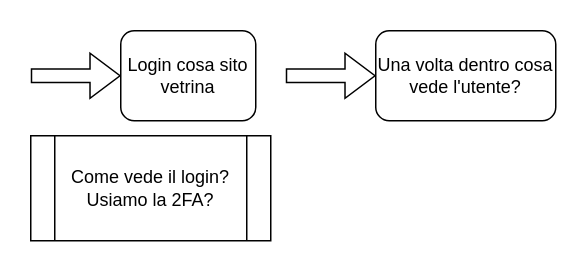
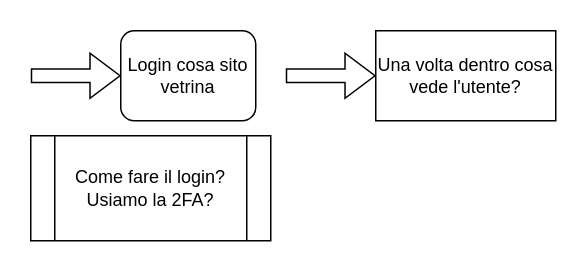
- <mxCell id="6" value="Una volta dentro cosa vede l'utente?" style="rounded=1;whiteSpace=wrap;html=1;" vertex="1" parent="1"><mxGeometry x="250" width="120" height="60" as="geometry" y="20" /></mxCell>
+ <mxCell id="6" value="Una volta dentro cosa vede l'utente?" style="whiteSpace=wrap;html=1;rounded=0;" vertex="1" parent="1"><mxGeometry x="250" width="120" height="60" as="geometry" y="20" /></mxCell>
- <mxCell id="4" value="Come vede il login? Usiamo la 2FA?" style="shape=process;whiteSpace=wrap;html=1;backgroundOutline=1;" vertex="1" parent="1"><mxGeometry x="20" y="90" width="160" height="70" as="geometry" /></mxCell>
+ <mxCell id="4" value="Come fare il login? Usiamo la 2FA?" style="shape=process;whiteSpace=wrap;html=1;backgroundOutline=1;" vertex="1" parent="1"><mxGeometry x="20" y="90" width="160" height="70" as="geometry" /></mxCell>
